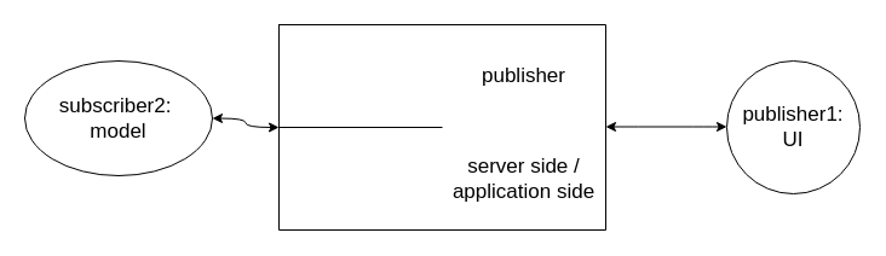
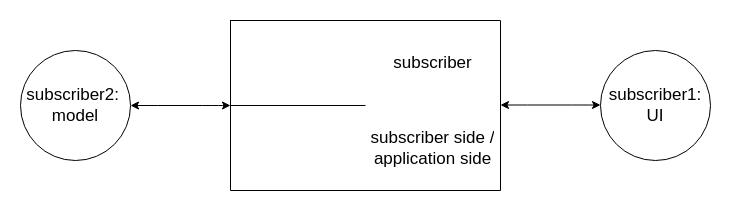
- <mxCell id="5" value="publisher" style="shape=partialRectangle;html=1;whiteSpace=wrap;connectable=0;overflow=hidden;fillColor=none;top=0;left=0;bottom=0;right=0;fontSize=17;" vertex="1" parent="4"><mxGeometry x="135" width="135" height="85" as="geometry" /></mxCell>
+ <mxCell id="5" value="subscriber" style="shape=partialRectangle;html=1;whiteSpace=wrap;connectable=0;overflow=hidden;fillColor=none;top=0;left=0;bottom=0;right=0;fontSize=17;" vertex="1" parent="4"><mxGeometry x="135" width="135" height="85" as="geometry" /></mxCell>
- <mxCell id="9" value="subscriber2:&amp;nbsp;&lt;br style=&quot;font-size: 17px;&quot;&gt;model" style="ellipse;whiteSpace=wrap;html=1;aspect=fixed;fontSize=17;" vertex="1" parent="1"><mxGeometry x="20" y="50" width="155" height="95" as="geometry" /></mxCell>
+ <mxCell id="9" value="subscriber2:&amp;nbsp;&lt;br style=&quot;font-size: 17px;&quot;&gt;model" style="ellipse;whiteSpace=wrap;html=1;aspect=fixed;fontSize=17;" vertex="1" parent="1"><mxGeometry x="20" y="50" width="110" height="110" as="geometry" /></mxCell>
- <mxCell id="8" value="publisher1:&lt;br style=&quot;font-size: 17px;&quot;&gt;UI" style="ellipse;whiteSpace=wrap;html=1;aspect=fixed;fontSize=17;" vertex="1" parent="1"><mxGeometry x="600" y="50" width="110" height="110" as="geometry" /></mxCell>
+ <mxCell id="8" value="subscriber1:&lt;br style=&quot;font-size: 17px;&quot;&gt;UI" style="ellipse;whiteSpace=wrap;html=1;aspect=fixed;fontSize=17;" vertex="1" parent="1"><mxGeometry x="600" y="50" width="110" height="110" as="geometry" /></mxCell>
- <mxCell id="7" value="server side /&lt;br style=&quot;font-size: 17px;&quot;&gt;application side" style="shape=partialRectangle;html=1;whiteSpace=wrap;connectable=0;overflow=hidden;fillColor=none;top=0;left=0;bottom=0;right=0;fontSize=17;" vertex="1" parent="6"><mxGeometry x="135" width="135" height="85" as="geometry" /></mxCell>
+ <mxCell id="7" value="subscriber side /&lt;br style=&quot;font-size: 17px;&quot;&gt;application side" style="shape=partialRectangle;html=1;whiteSpace=wrap;connectable=0;overflow=hidden;fillColor=none;top=0;left=0;bottom=0;right=0;fontSize=17;" vertex="1" parent="6"><mxGeometry x="135" width="135" height="85" as="geometry" /></mxCell>
